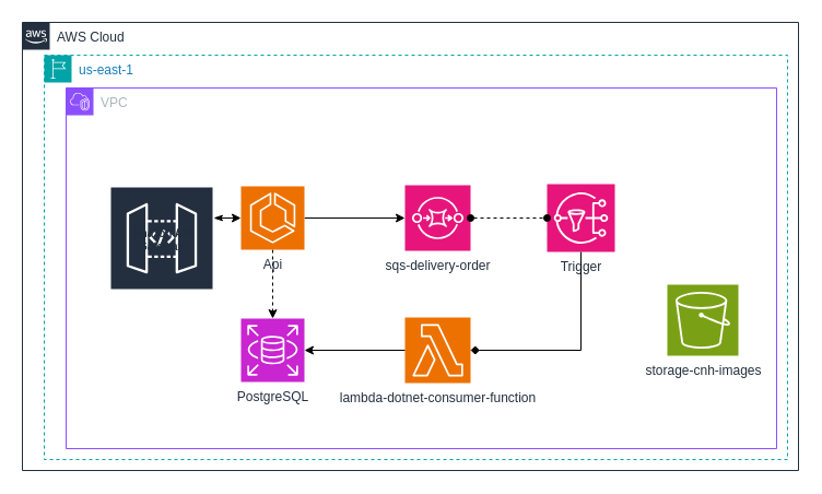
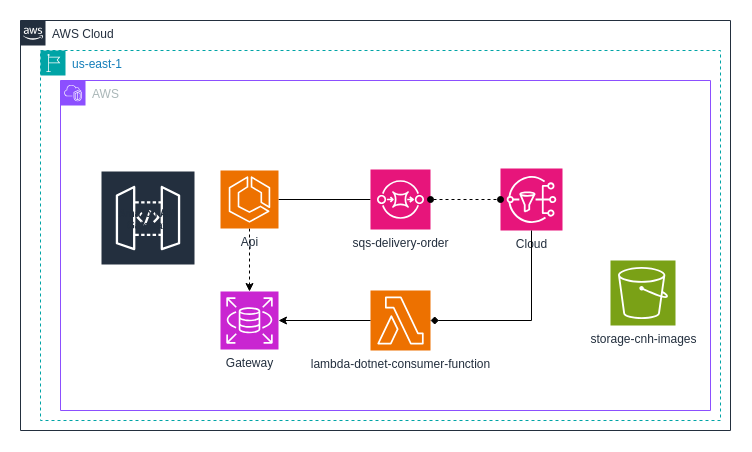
- <mxCell id="3" value="VPC" style="points=[[0,0],[0.25,0],[0.5,0],[0.75,0],[1,0],[1,0.25],[1,0.5],[1,0.75],[1,1],[0.75,1],[0.5,1],[0.25,1],[0,1],[0,0.75],[0,0.5],[0,0.25]];outlineConnect=0;gradientColor=none;html=1;whiteSpace=wrap;fontSize=12;fontStyle=0;container=1;pointerEvents=0;collapsible=0;recursiveResize=0;shape=mxgraph.aws4.group;grIcon=mxgraph.aws4.group_vpc2;strokeColor=#8C4FFF;fillColor=none;verticalAlign=top;align=left;spacingLeft=30;fontColor=#AAB7B8;dashed=0;" parent="2" vertex="1"><mxGeometry x="40" y="60" width="650" height="330" as="geometry" /></mxCell>
+ <mxCell id="3" value="AWS" style="points=[[0,0],[0.25,0],[0.5,0],[0.75,0],[1,0],[1,0.25],[1,0.5],[1,0.75],[1,1],[0.75,1],[0.5,1],[0.25,1],[0,1],[0,0.75],[0,0.5],[0,0.25]];outlineConnect=0;gradientColor=none;html=1;whiteSpace=wrap;fontSize=12;fontStyle=0;container=1;pointerEvents=0;collapsible=0;recursiveResize=0;shape=mxgraph.aws4.group;grIcon=mxgraph.aws4.group_vpc2;strokeColor=#8C4FFF;fillColor=none;verticalAlign=top;align=left;spacingLeft=30;fontColor=#AAB7B8;dashed=0;" parent="2" vertex="1"><mxGeometry x="40" y="60" width="650" height="330" as="geometry" /></mxCell>
- <mxCell id="12" style="edgeStyle=orthogonalEdgeStyle;rounded=0;orthogonalLoop=1;jettySize=auto;html=1;entryX=0;entryY=0.5;entryDx=0;entryDy=0;entryPerimeter=0;startArrow=classicThin;startFill=1;" edge="1" parent="3" source="11" target="6"><mxGeometry relative="1" as="geometry"><Array as="points"><mxPoint x="160" y="120" /></Array></mxGeometry></mxCell>
- <mxCell id="5" style="edgeStyle=orthogonalEdgeStyle;rounded=0;orthogonalLoop=1;jettySize=auto;html=1;" edge="1" parent="3" source="6" target="8"><mxGeometry relative="1" as="geometry" /></mxCell>
+ <mxCell id="5" style="edgeStyle=orthogonalEdgeStyle;rounded=0;orthogonalLoop=1;jettySize=auto;html=1;endArrow=none;" edge="1" parent="3" source="6" target="8"><mxGeometry relative="1" as="geometry" /></mxCell>
- <mxCell id="9" value="Trigger" style="sketch=0;points=[[0,0,0],[0.25,0,0],[0.5,0,0],[0.75,0,0],[1,0,0],[0,1,0],[0.25,1,0],[0.5,1,0],[0.75,1,0],[1,1,0],[0,0.25,0],[0,0.5,0],[0,0.75,0],[1,0.25,0],[1,0.5,0],[1,0.75,0]];outlineConnect=0;fontColor=#232F3E;fillColor=#E7157B;strokeColor=#ffffff;dashed=0;verticalLabelPosition=bottom;verticalAlign=top;align=center;html=1;fontSize=12;fontStyle=0;aspect=fixed;shape=mxgraph.aws4.resourceIcon;resIcon=mxgraph.aws4.sns;" parent="3" vertex="1"><mxGeometry x="440" y="88" width="62" height="62" as="geometry" /></mxCell>
+ <mxCell id="9" value="Cloud" style="sketch=0;points=[[0,0,0],[0.25,0,0],[0.5,0,0],[0.75,0,0],[1,0,0],[0,1,0],[0.25,1,0],[0.5,1,0],[0.75,1,0],[1,1,0],[0,0.25,0],[0,0.5,0],[0,0.75,0],[1,0.25,0],[1,0.5,0],[1,0.75,0]];outlineConnect=0;fontColor=#232F3E;fillColor=#E7157B;strokeColor=#ffffff;dashed=0;verticalLabelPosition=bottom;verticalAlign=top;align=center;html=1;fontSize=12;fontStyle=0;aspect=fixed;shape=mxgraph.aws4.resourceIcon;resIcon=mxgraph.aws4.sns;" parent="3" vertex="1"><mxGeometry x="440" y="88" width="62" height="62" as="geometry" /></mxCell>
- <mxCell id="7" value="PostgreSQL" style="sketch=0;points=[[0,0,0],[0.25,0,0],[0.5,0,0],[0.75,0,0],[1,0,0],[0,1,0],[0.25,1,0],[0.5,1,0],[0.75,1,0],[1,1,0],[0,0.25,0],[0,0.5,0],[0,0.75,0],[1,0.25,0],[1,0.5,0],[1,0.75,0]];outlineConnect=0;fontColor=#232F3E;fillColor=#C925D1;strokeColor=#ffffff;dashed=0;verticalLabelPosition=bottom;verticalAlign=top;align=center;html=1;fontSize=12;fontStyle=0;aspect=fixed;shape=mxgraph.aws4.resourceIcon;resIcon=mxgraph.aws4.rds;" parent="3" vertex="1"><mxGeometry x="160" y="211" width="58" height="58" as="geometry" /></mxCell>
+ <mxCell id="7" value="Gateway" style="sketch=0;points=[[0,0,0],[0.25,0,0],[0.5,0,0],[0.75,0,0],[1,0,0],[0,1,0],[0.25,1,0],[0.5,1,0],[0.75,1,0],[1,1,0],[0,0.25,0],[0,0.5,0],[0,0.75,0],[1,0.25,0],[1,0.5,0],[1,0.75,0]];outlineConnect=0;fontColor=#232F3E;fillColor=#C925D1;strokeColor=#ffffff;dashed=0;verticalLabelPosition=bottom;verticalAlign=top;align=center;html=1;fontSize=12;fontStyle=0;aspect=fixed;shape=mxgraph.aws4.resourceIcon;resIcon=mxgraph.aws4.rds;" parent="3" vertex="1"><mxGeometry x="160" y="211" width="58" height="58" as="geometry" /></mxCell>
